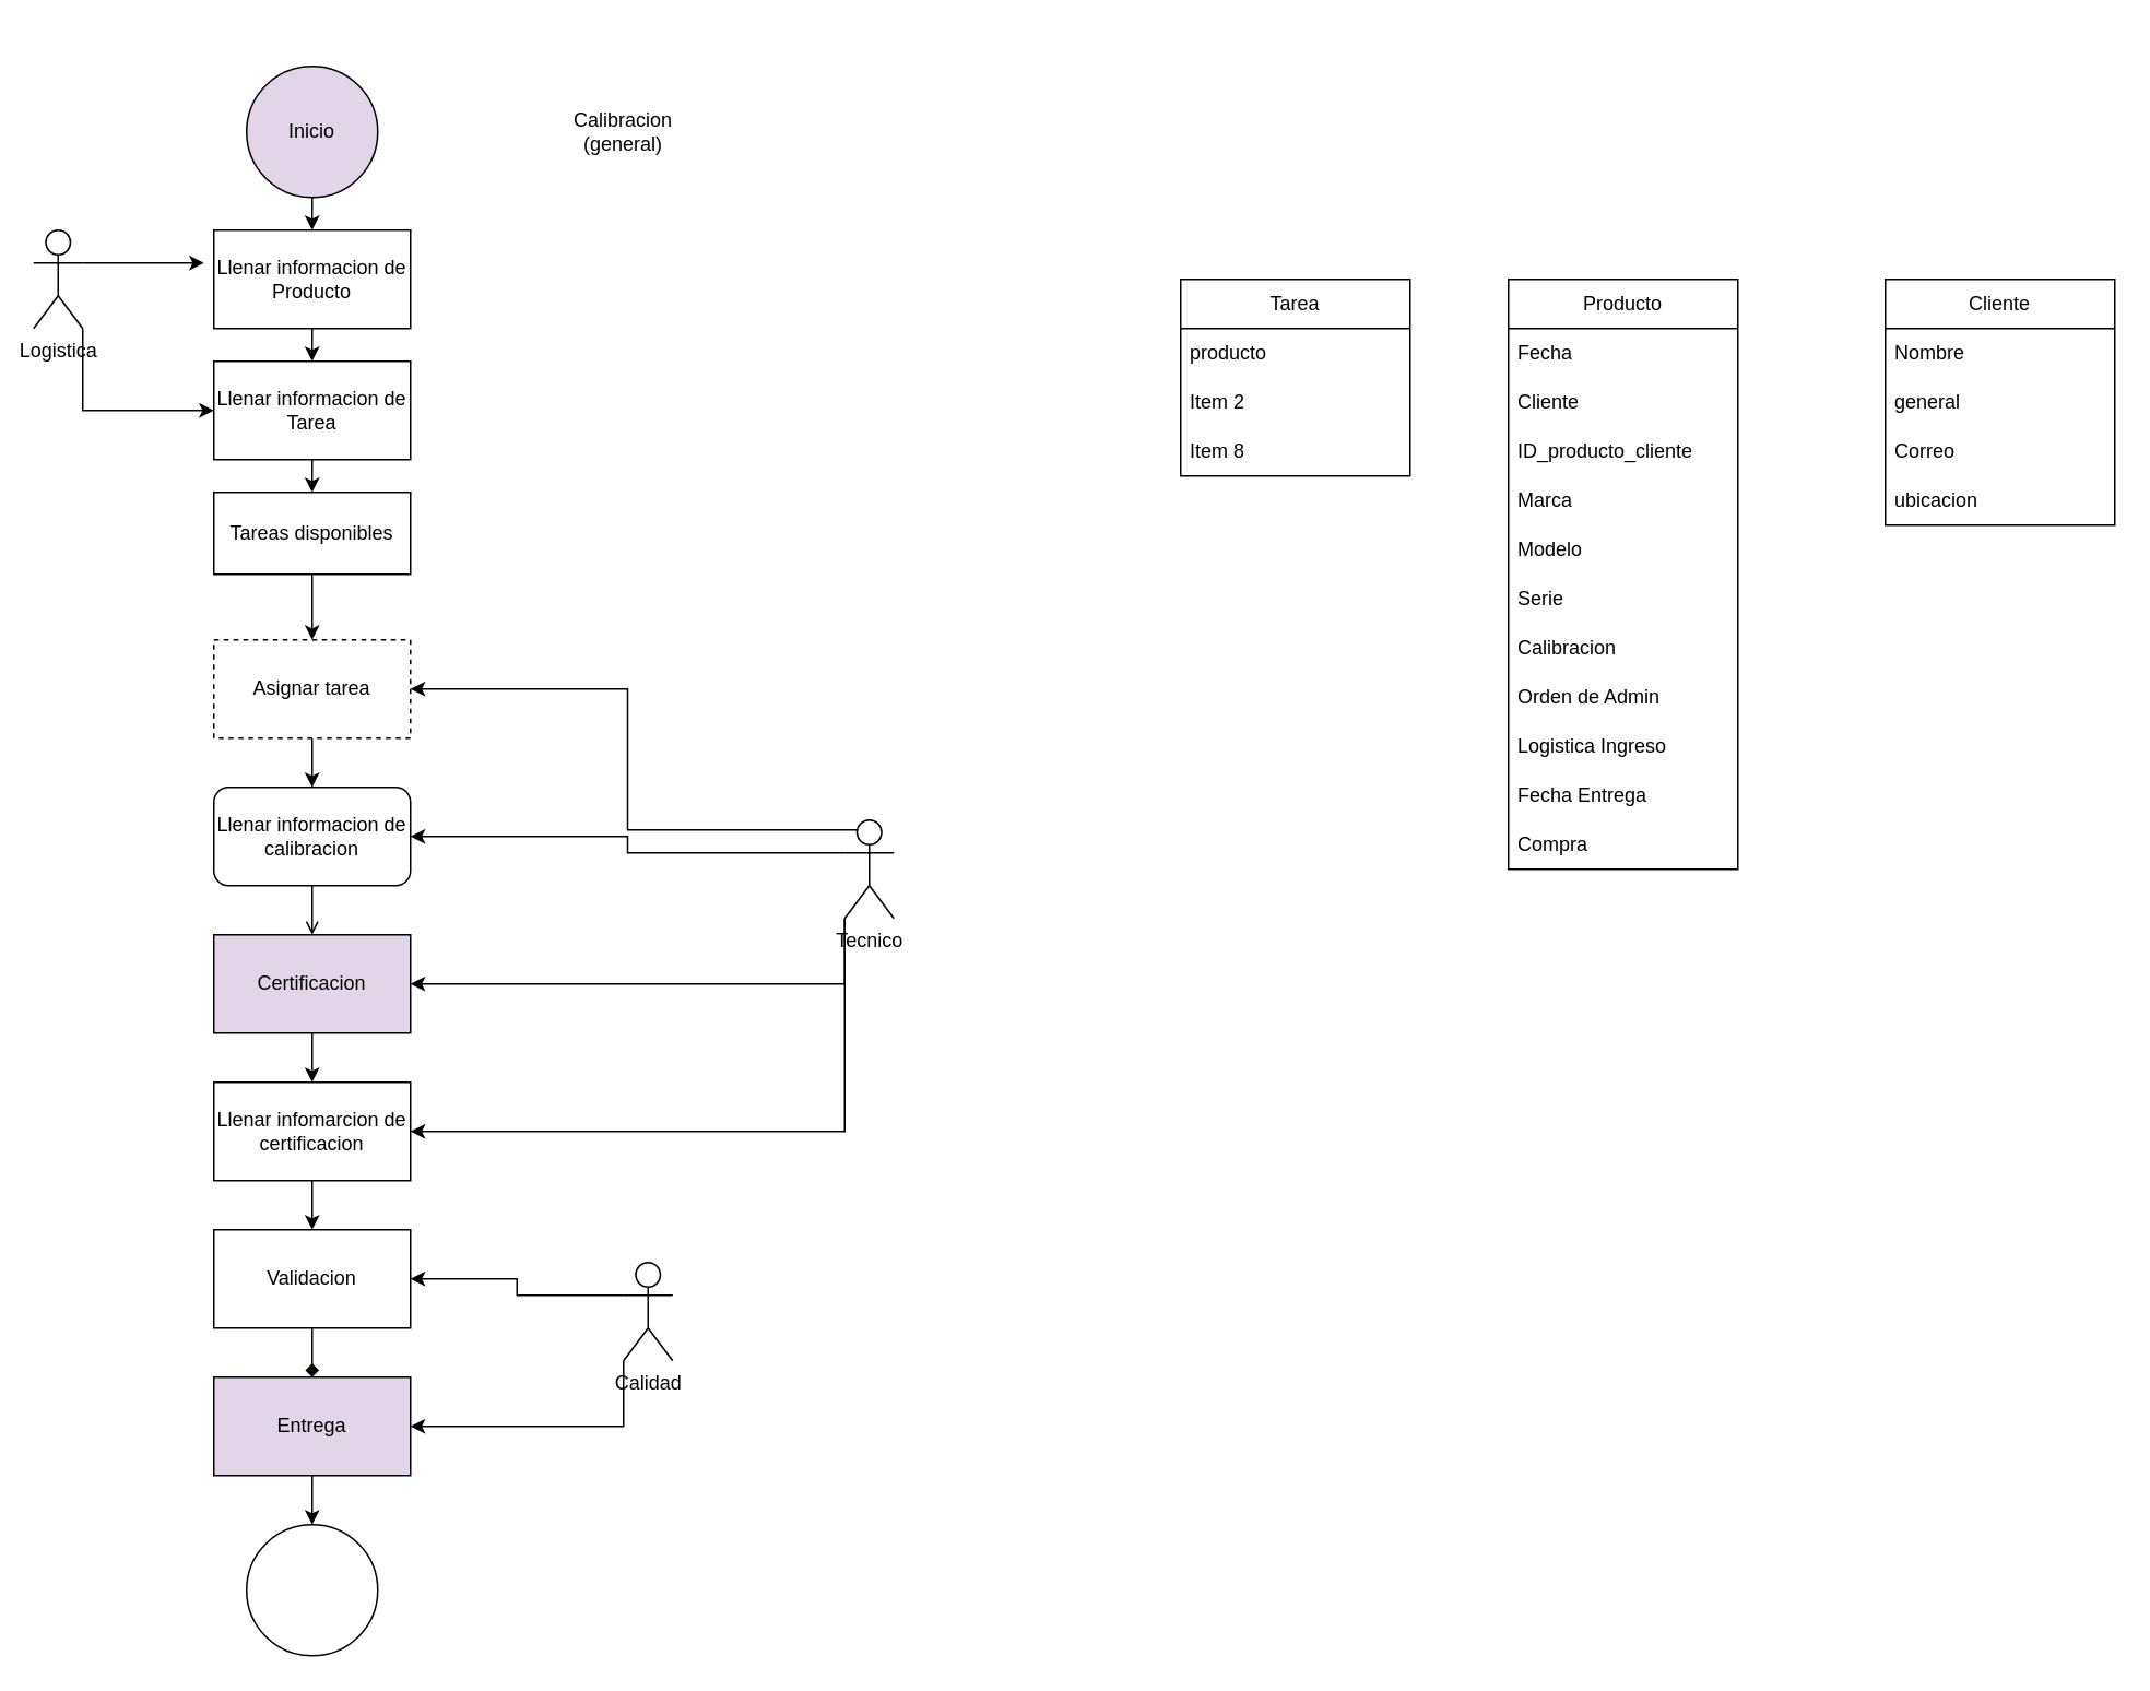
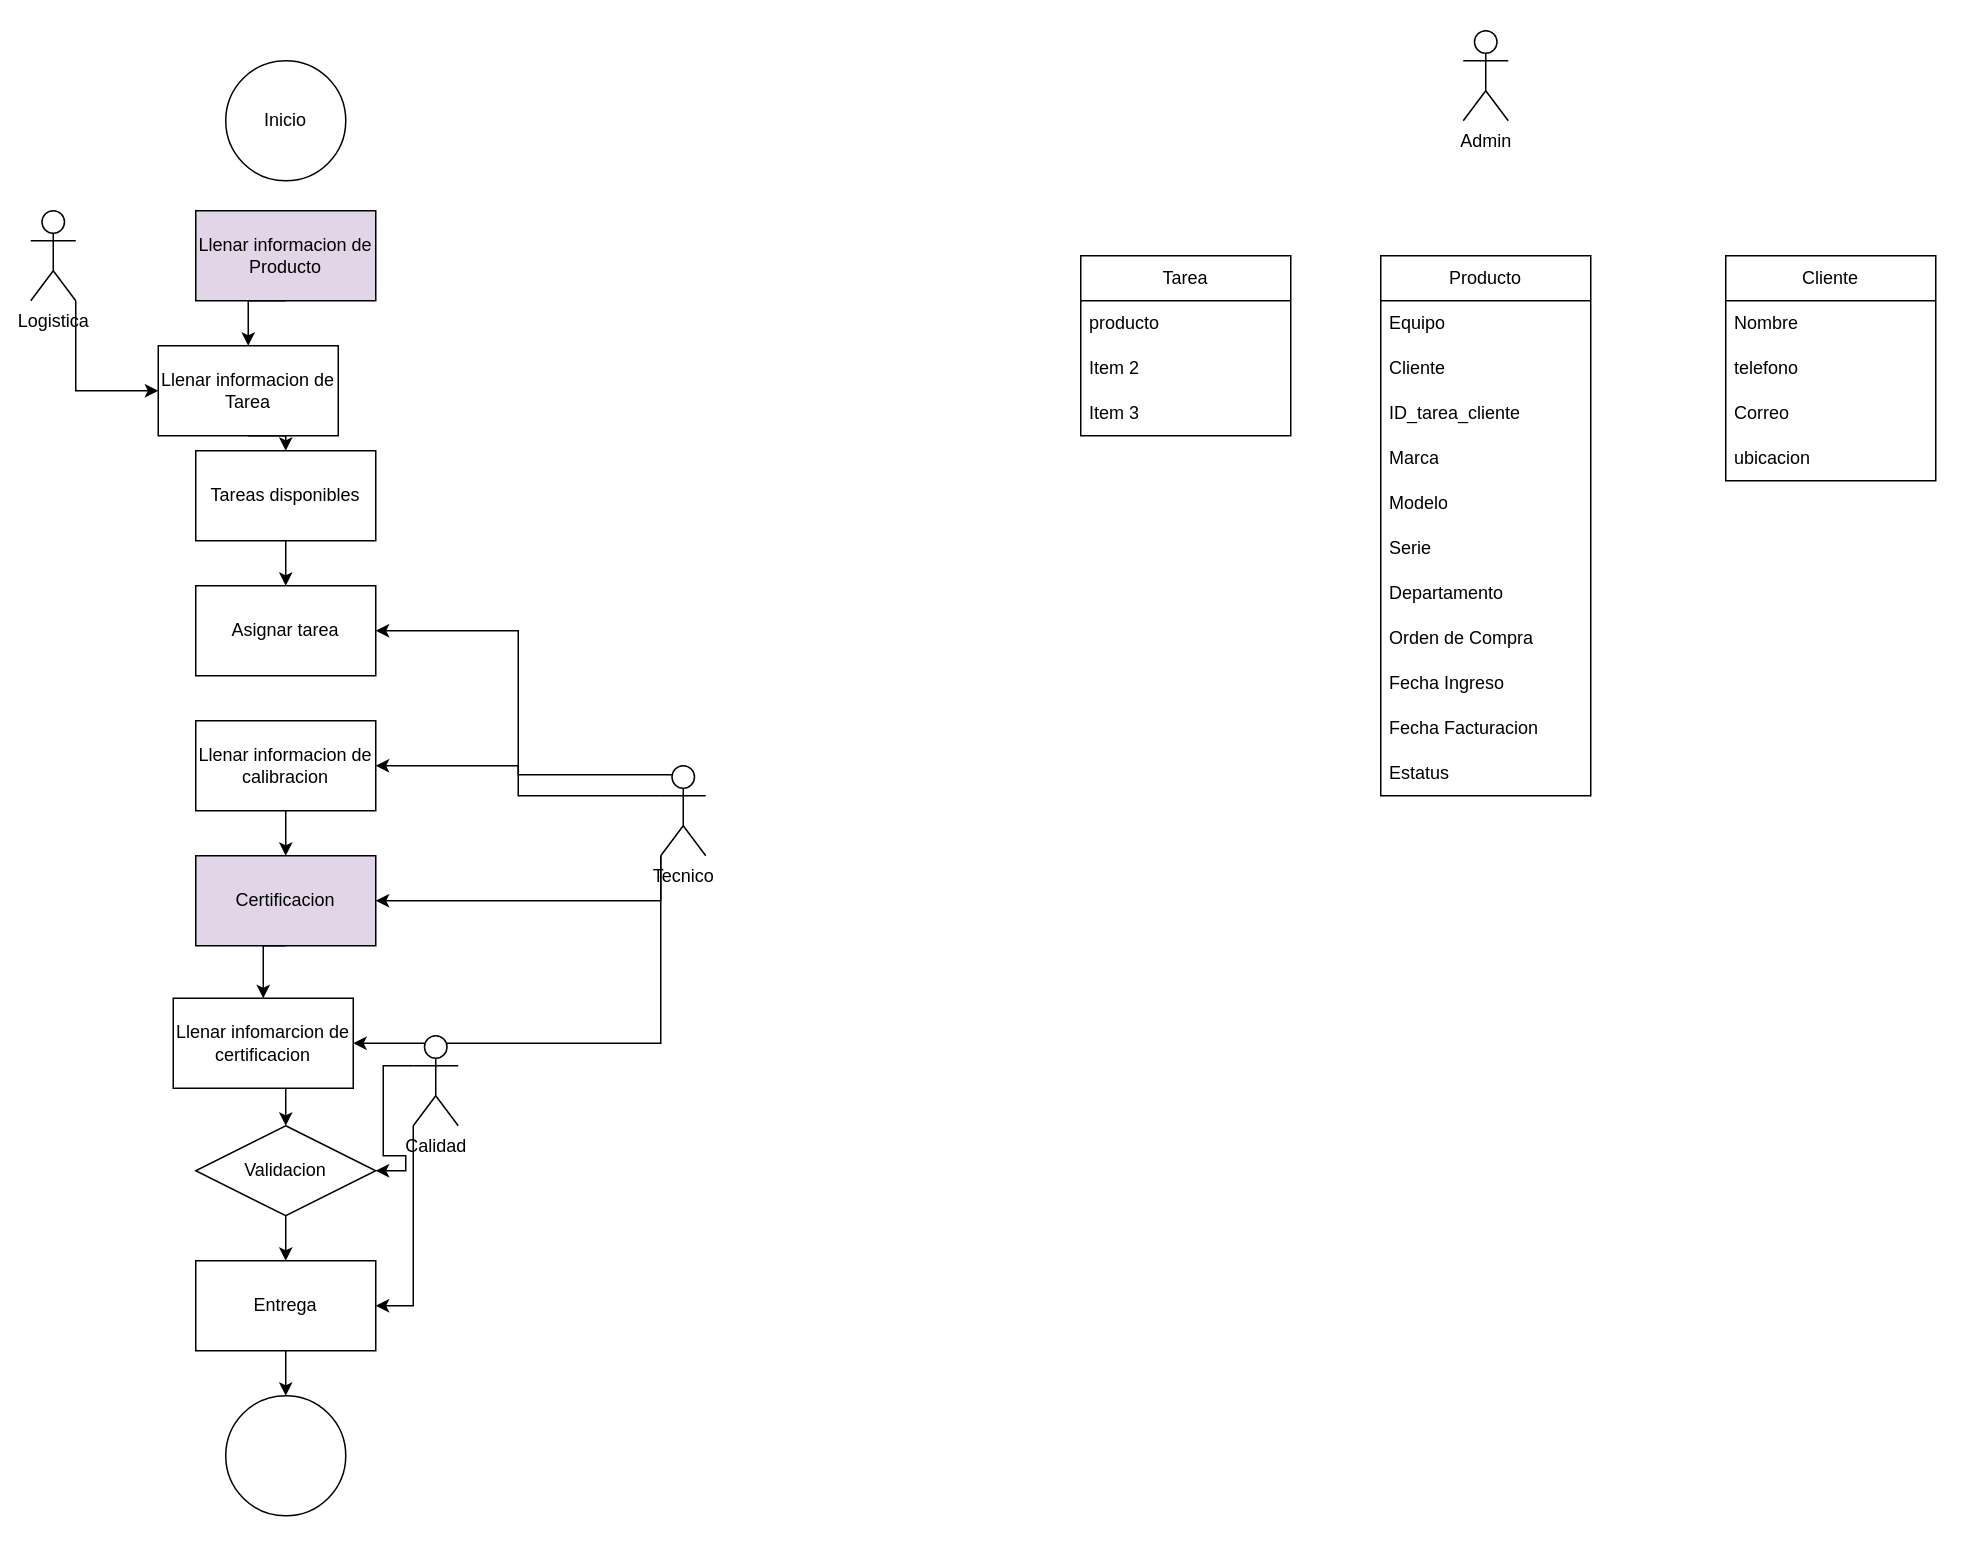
+ <mxCell id="35" value="Admin" style="shape=umlActor;verticalLabelPosition=bottom;verticalAlign=top;html=1;outlineConnect=0;" vertex="1" parent="1"><mxGeometry x="975" width="30" height="60" as="geometry" y="20" /></mxCell>
- <mxCell id="3" value="Inicio" style="ellipse;whiteSpace=wrap;html=1;aspect=fixed;fillColor=#e1d5e7;" vertex="1" parent="1"><mxGeometry x="150" y="40" width="80" height="80" as="geometry" /></mxCell>
+ <mxCell id="3" value="Inicio" style="ellipse;whiteSpace=wrap;html=1;aspect=fixed;" vertex="1" parent="1"><mxGeometry x="150" y="40" width="80" height="80" as="geometry" /></mxCell>
- <mxCell id="34" value="Calibracion (general)" style="text;html=1;strokeColor=none;fillColor=none;align=center;verticalAlign=middle;whiteSpace=wrap;rounded=0;" vertex="1" parent="1"><mxGeometry x="350" y="65" width="60" height="30" as="geometry" /></mxCell>
- <mxCell id="2" style="edgeStyle=orthogonalEdgeStyle;rounded=0;orthogonalLoop=1;jettySize=auto;html=1;exitX=0.5;exitY=1;exitDx=0;exitDy=0;entryX=0.5;entryY=0;entryDx=0;entryDy=0;" edge="1" parent="1" source="3" target="5"><mxGeometry relative="1" as="geometry" /></mxCell>
- <mxCell id="8" style="edgeStyle=orthogonalEdgeStyle;rounded=0;orthogonalLoop=1;jettySize=auto;html=1;exitX=1;exitY=0.333;exitDx=0;exitDy=0;exitPerimeter=0;entryX=-0.05;entryY=0.333;entryDx=0;entryDy=0;entryPerimeter=0;" edge="1" parent="1" source="7" target="5"><mxGeometry relative="1" as="geometry" /></mxCell>
- <mxCell id="5" value="Llenar informacion de Producto" style="rounded=0;whiteSpace=wrap;html=1;" vertex="1" parent="1"><mxGeometry x="130" y="140" width="120" height="60" as="geometry" /></mxCell>
+ <mxCell id="5" value="Llenar informacion de Producto" style="rounded=0;whiteSpace=wrap;html=1;fillColor=#e1d5e7;" vertex="1" parent="1"><mxGeometry x="130" y="140" width="120" height="60" as="geometry" /></mxCell>
- <mxCell id="37" value="Fecha" style="text;strokeColor=none;fillColor=none;align=left;verticalAlign=middle;spacingLeft=4;spacingRight=4;overflow=hidden;points=[[0,0.5],[1,0.5]];portConstraint=eastwest;rotatable=0;whiteSpace=wrap;html=1;" vertex="1" parent="36"><mxGeometry y="30" width="140" height="30" as="geometry" /></mxCell>
+ <mxCell id="37" value="Equipo" style="text;strokeColor=none;fillColor=none;align=left;verticalAlign=middle;spacingLeft=4;spacingRight=4;overflow=hidden;points=[[0,0.5],[1,0.5]];portConstraint=eastwest;rotatable=0;whiteSpace=wrap;html=1;" vertex="1" parent="36"><mxGeometry y="30" width="140" height="30" as="geometry" /></mxCell>
- <mxCell id="50" value="general" style="text;strokeColor=none;fillColor=none;align=left;verticalAlign=middle;spacingLeft=4;spacingRight=4;overflow=hidden;points=[[0,0.5],[1,0.5]];portConstraint=eastwest;rotatable=0;whiteSpace=wrap;html=1;" vertex="1" parent="48"><mxGeometry y="60" width="140" height="30" as="geometry" /></mxCell>
+ <mxCell id="50" value="telefono" style="text;strokeColor=none;fillColor=none;align=left;verticalAlign=middle;spacingLeft=4;spacingRight=4;overflow=hidden;points=[[0,0.5],[1,0.5]];portConstraint=eastwest;rotatable=0;whiteSpace=wrap;html=1;" vertex="1" parent="48"><mxGeometry y="60" width="140" height="30" as="geometry" /></mxCell>
- <mxCell id="10" value="Llenar informacion de Tarea" style="rounded=0;whiteSpace=wrap;html=1;" vertex="1" parent="1"><mxGeometry x="130" y="220" width="120" height="60" as="geometry" /></mxCell>
+ <mxCell id="10" value="Llenar informacion de Tarea" style="rounded=0;whiteSpace=wrap;html=1;" vertex="1" parent="1"><mxGeometry x="105" y="230" width="120" height="60" as="geometry" /></mxCell>
- <mxCell id="56" value="Item 8" style="text;strokeColor=none;fillColor=none;align=left;verticalAlign=middle;spacingLeft=4;spacingRight=4;overflow=hidden;points=[[0,0.5],[1,0.5]];portConstraint=eastwest;rotatable=0;whiteSpace=wrap;html=1;" vertex="1" parent="53"><mxGeometry y="90" width="140" height="30" as="geometry" /></mxCell>
+ <mxCell id="56" value="Item 3" style="text;strokeColor=none;fillColor=none;align=left;verticalAlign=middle;spacingLeft=4;spacingRight=4;overflow=hidden;points=[[0,0.5],[1,0.5]];portConstraint=eastwest;rotatable=0;whiteSpace=wrap;html=1;" vertex="1" parent="53"><mxGeometry y="90" width="140" height="30" as="geometry" /></mxCell>
- <mxCell id="39" value="ID_producto_cliente" style="text;strokeColor=none;fillColor=none;align=left;verticalAlign=middle;spacingLeft=4;spacingRight=4;overflow=hidden;points=[[0,0.5],[1,0.5]];portConstraint=eastwest;rotatable=0;whiteSpace=wrap;html=1;" vertex="1" parent="36"><mxGeometry y="90" width="140" height="30" as="geometry" /></mxCell>
+ <mxCell id="39" value="ID_tarea_cliente" style="text;strokeColor=none;fillColor=none;align=left;verticalAlign=middle;spacingLeft=4;spacingRight=4;overflow=hidden;points=[[0,0.5],[1,0.5]];portConstraint=eastwest;rotatable=0;whiteSpace=wrap;html=1;" vertex="1" parent="36"><mxGeometry y="90" width="140" height="30" as="geometry" /></mxCell>
- <mxCell id="12" value="Tareas disponibles" style="rounded=0;whiteSpace=wrap;html=1;" vertex="1" parent="1"><mxGeometry x="130" y="300" width="120" height="50" as="geometry" /></mxCell>
+ <mxCell id="12" value="Tareas disponibles" style="rounded=0;whiteSpace=wrap;html=1;" vertex="1" parent="1"><mxGeometry x="130" y="300" width="120" height="60" as="geometry" /></mxCell>
- <mxCell id="43" value="Calibracion" style="text;strokeColor=none;fillColor=none;align=left;verticalAlign=middle;spacingLeft=4;spacingRight=4;overflow=hidden;points=[[0,0.5],[1,0.5]];portConstraint=eastwest;rotatable=0;whiteSpace=wrap;html=1;" vertex="1" parent="36"><mxGeometry y="210" width="140" height="30" as="geometry" /></mxCell>
+ <mxCell id="43" value="Departamento" style="text;strokeColor=none;fillColor=none;align=left;verticalAlign=middle;spacingLeft=4;spacingRight=4;overflow=hidden;points=[[0,0.5],[1,0.5]];portConstraint=eastwest;rotatable=0;whiteSpace=wrap;html=1;" vertex="1" parent="36"><mxGeometry y="210" width="140" height="30" as="geometry" /></mxCell>
- <mxCell id="14" value="Asignar tarea" style="rounded=0;whiteSpace=wrap;html=1;dashed=1;" vertex="1" parent="1"><mxGeometry x="130" y="390" width="120" height="60" as="geometry" /></mxCell>
+ <mxCell id="14" value="Asignar tarea" style="rounded=0;whiteSpace=wrap;html=1;" vertex="1" parent="1"><mxGeometry x="130" y="390" width="120" height="60" as="geometry" /></mxCell>
- <mxCell id="44" value="Orden de Admin" style="text;strokeColor=none;fillColor=none;align=left;verticalAlign=middle;spacingLeft=4;spacingRight=4;overflow=hidden;points=[[0,0.5],[1,0.5]];portConstraint=eastwest;rotatable=0;whiteSpace=wrap;html=1;" vertex="1" parent="36"><mxGeometry y="240" width="140" height="30" as="geometry" /></mxCell>
+ <mxCell id="44" value="Orden de Compra" style="text;strokeColor=none;fillColor=none;align=left;verticalAlign=middle;spacingLeft=4;spacingRight=4;overflow=hidden;points=[[0,0.5],[1,0.5]];portConstraint=eastwest;rotatable=0;whiteSpace=wrap;html=1;" vertex="1" parent="36"><mxGeometry y="240" width="140" height="30" as="geometry" /></mxCell>
- <mxCell id="45" value="Logistica Ingreso" style="text;strokeColor=none;fillColor=none;align=left;verticalAlign=middle;spacingLeft=4;spacingRight=4;overflow=hidden;points=[[0,0.5],[1,0.5]];portConstraint=eastwest;rotatable=0;whiteSpace=wrap;html=1;" vertex="1" parent="36"><mxGeometry y="270" width="140" height="30" as="geometry" /></mxCell>
+ <mxCell id="45" value="Fecha Ingreso" style="text;strokeColor=none;fillColor=none;align=left;verticalAlign=middle;spacingLeft=4;spacingRight=4;overflow=hidden;points=[[0,0.5],[1,0.5]];portConstraint=eastwest;rotatable=0;whiteSpace=wrap;html=1;" vertex="1" parent="36"><mxGeometry y="270" width="140" height="30" as="geometry" /></mxCell>
- <mxCell id="13" style="edgeStyle=orthogonalEdgeStyle;rounded=0;orthogonalLoop=1;jettySize=auto;html=1;exitX=0.5;exitY=1;exitDx=0;exitDy=0;entryX=0.5;entryY=0;entryDx=0;entryDy=0;" edge="1" parent="1" source="14" target="16"><mxGeometry relative="1" as="geometry" /></mxCell>
- <mxCell id="46" value="Fecha Entrega" style="text;strokeColor=none;fillColor=none;align=left;verticalAlign=middle;spacingLeft=4;spacingRight=4;overflow=hidden;points=[[0,0.5],[1,0.5]];portConstraint=eastwest;rotatable=0;whiteSpace=wrap;html=1;" vertex="1" parent="36"><mxGeometry y="300" width="140" height="30" as="geometry" /></mxCell>
+ <mxCell id="46" value="Fecha Facturacion" style="text;strokeColor=none;fillColor=none;align=left;verticalAlign=middle;spacingLeft=4;spacingRight=4;overflow=hidden;points=[[0,0.5],[1,0.5]];portConstraint=eastwest;rotatable=0;whiteSpace=wrap;html=1;" vertex="1" parent="36"><mxGeometry y="300" width="140" height="30" as="geometry" /></mxCell>
- <mxCell id="16" value="Llenar informacion de calibracion" style="whiteSpace=wrap;html=1;rounded=1;" vertex="1" parent="1"><mxGeometry x="130" y="480" width="120" height="60" as="geometry" /></mxCell>
+ <mxCell id="16" value="Llenar informacion de calibracion" style="rounded=0;whiteSpace=wrap;html=1;" vertex="1" parent="1"><mxGeometry x="130" y="480" width="120" height="60" as="geometry" /></mxCell>
- <mxCell id="47" value="Compra" style="text;strokeColor=none;fillColor=none;align=left;verticalAlign=middle;spacingLeft=4;spacingRight=4;overflow=hidden;points=[[0,0.5],[1,0.5]];portConstraint=eastwest;rotatable=0;whiteSpace=wrap;html=1;" vertex="1" parent="36"><mxGeometry y="330" width="140" height="30" as="geometry" /></mxCell>
+ <mxCell id="47" value="Estatus" style="text;strokeColor=none;fillColor=none;align=left;verticalAlign=middle;spacingLeft=4;spacingRight=4;overflow=hidden;points=[[0,0.5],[1,0.5]];portConstraint=eastwest;rotatable=0;whiteSpace=wrap;html=1;" vertex="1" parent="36"><mxGeometry y="330" width="140" height="30" as="geometry" /></mxCell>
- <mxCell id="27" value="Tecnico" style="shape=umlActor;verticalLabelPosition=bottom;verticalAlign=top;html=1;outlineConnect=0;" vertex="1" parent="1"><mxGeometry x="515" y="500" width="30" height="60" as="geometry" /></mxCell>
+ <mxCell id="27" value="Tecnico" style="shape=umlActor;verticalLabelPosition=bottom;verticalAlign=top;html=1;outlineConnect=0;" vertex="1" parent="1"><mxGeometry x="440" y="510" width="30" height="60" as="geometry" /></mxCell>
- <mxCell id="15" style="edgeStyle=orthogonalEdgeStyle;rounded=0;orthogonalLoop=1;jettySize=auto;html=1;exitX=0.5;exitY=1;exitDx=0;exitDy=0;entryX=0.5;entryY=0;entryDx=0;entryDy=0;endArrow=open;" edge="1" parent="1" source="16" target="18"><mxGeometry relative="1" as="geometry" /></mxCell>
+ <mxCell id="15" style="edgeStyle=orthogonalEdgeStyle;rounded=0;orthogonalLoop=1;jettySize=auto;html=1;exitX=0.5;exitY=1;exitDx=0;exitDy=0;entryX=0.5;entryY=0;entryDx=0;entryDy=0;" edge="1" parent="1" source="16" target="18"><mxGeometry relative="1" as="geometry" /></mxCell>
- <mxCell id="20" value="Llenar infomarcion de certificacion" style="rounded=0;whiteSpace=wrap;html=1;" vertex="1" parent="1"><mxGeometry x="130" y="660" width="120" height="60" as="geometry" /></mxCell>
+ <mxCell id="20" value="Llenar infomarcion de certificacion" style="rounded=0;whiteSpace=wrap;html=1;" vertex="1" parent="1"><mxGeometry x="115" y="665" width="120" height="60" as="geometry" /></mxCell>
- <mxCell id="22" value="Validacion" style="rounded=0;whiteSpace=wrap;html=1;" vertex="1" parent="1"><mxGeometry x="130" y="750" width="120" height="60" as="geometry" /></mxCell>
+ <mxCell id="22" value="Validacion" style="rhombus;whiteSpace=wrap;html=1;" vertex="1" parent="1"><mxGeometry x="130" y="750" width="120" height="60" as="geometry" /></mxCell>
- <mxCell id="32" value="Calidad" style="shape=umlActor;verticalLabelPosition=bottom;verticalAlign=top;html=1;outlineConnect=0;" vertex="1" parent="1"><mxGeometry x="380" y="770" width="30" height="60" as="geometry" /></mxCell>
+ <mxCell id="32" value="Calidad" style="shape=umlActor;verticalLabelPosition=bottom;verticalAlign=top;html=1;outlineConnect=0;" vertex="1" parent="1"><mxGeometry x="275" y="690" width="30" height="60" as="geometry" /></mxCell>
- <mxCell id="21" style="edgeStyle=orthogonalEdgeStyle;rounded=0;orthogonalLoop=1;jettySize=auto;html=1;exitX=0.5;exitY=1;exitDx=0;exitDy=0;entryX=0.5;entryY=0;entryDx=0;entryDy=0;endArrow=diamond;" edge="1" parent="1" source="22" target="29"><mxGeometry relative="1" as="geometry" /></mxCell>
+ <mxCell id="21" style="edgeStyle=orthogonalEdgeStyle;rounded=0;orthogonalLoop=1;jettySize=auto;html=1;exitX=0.5;exitY=1;exitDx=0;exitDy=0;entryX=0.5;entryY=0;entryDx=0;entryDy=0;" edge="1" parent="1" source="22" target="29"><mxGeometry relative="1" as="geometry" /></mxCell>
- <mxCell id="29" value="Entrega" style="rounded=0;whiteSpace=wrap;html=1;fillColor=#e1d5e7;" vertex="1" parent="1"><mxGeometry x="130" y="840" width="120" height="60" as="geometry" /></mxCell>
+ <mxCell id="29" value="Entrega" style="rounded=0;whiteSpace=wrap;html=1;" vertex="1" parent="1"><mxGeometry x="130" y="840" width="120" height="60" as="geometry" /></mxCell>
